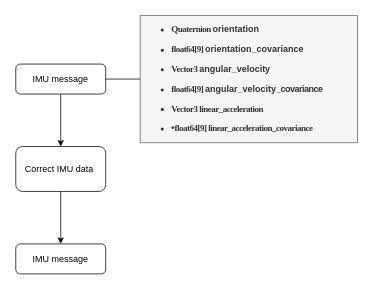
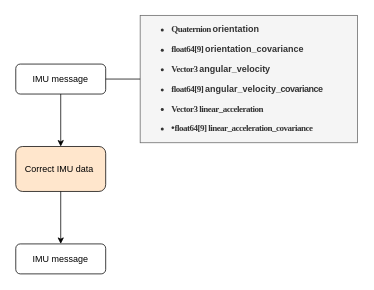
- <mxCell id="3" value="Correct IMU data&amp;nbsp;" style="rounded=1;whiteSpace=wrap;html=1;" vertex="1" parent="1"><mxGeometry x="20" y="195" width="120" height="60" as="geometry" /></mxCell>
+ <mxCell id="3" value="Correct IMU data&amp;nbsp;" style="rounded=1;whiteSpace=wrap;html=1;fillColor=#ffe6cc;" vertex="1" parent="1"><mxGeometry x="20" y="195" width="120" height="60" as="geometry" /></mxCell>
